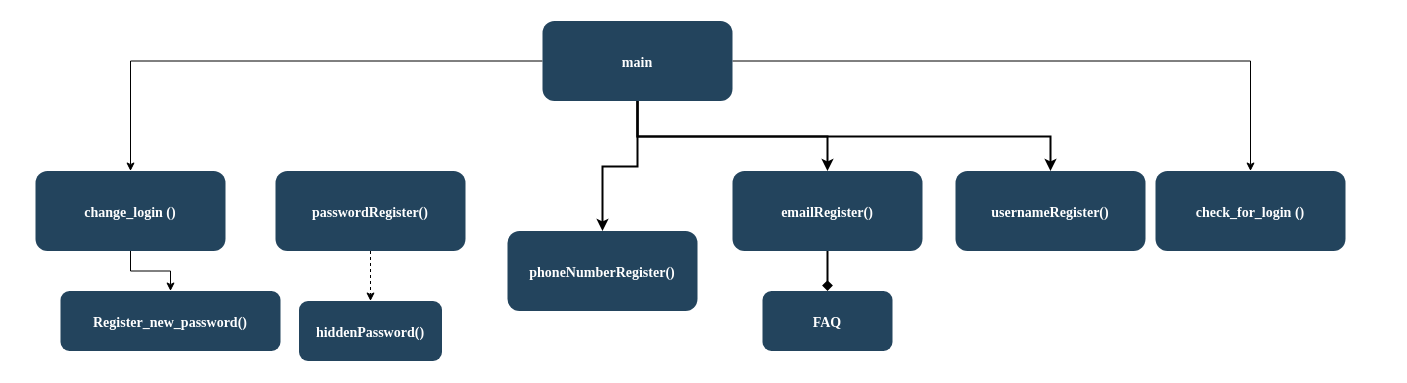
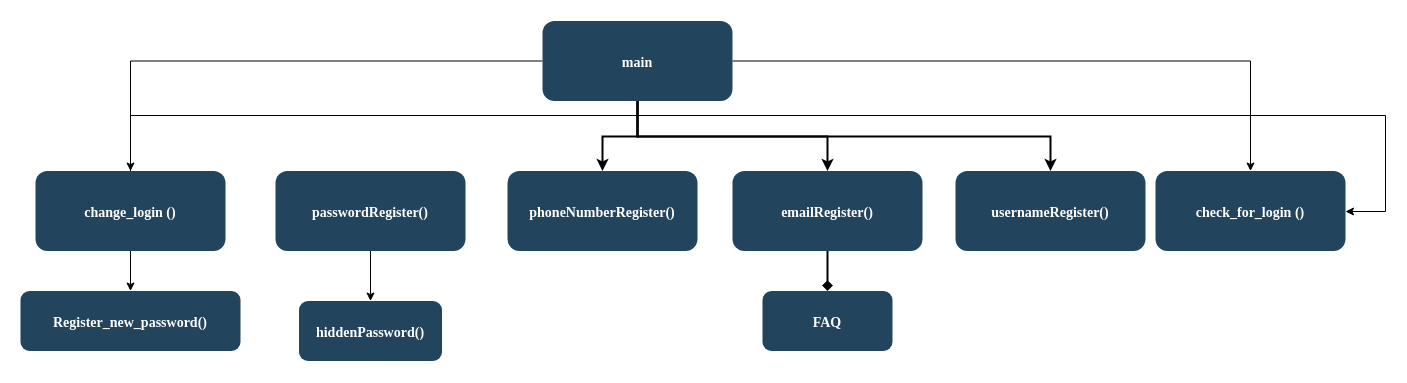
+ <mxCell id="18" style="edgeStyle=orthogonalEdgeStyle;rounded=0;orthogonalLoop=1;jettySize=auto;html=1;fontColor=#FFFFFF;" edge="1" parent="1" source="19" target="16"><mxGeometry relative="1" as="geometry"><Array as="points"><mxPoint x="130" y="115" /><mxPoint x="1385" y="115" /><mxPoint x="1385" y="211" /></Array></mxGeometry></mxCell>
- <mxCell id="8" value="phoneNumberRegister()" style="rounded=1;fillColor=#23445D;gradientColor=none;strokeColor=none;fontColor=#FFFFFF;fontStyle=1;fontFamily=Tahoma;fontSize=14;" parent="1" vertex="1"><mxGeometry x="507" y="230.5" width="190" height="80" as="geometry" /></mxCell>
+ <mxCell id="8" value="phoneNumberRegister()" style="rounded=1;fillColor=#23445D;gradientColor=none;strokeColor=none;fontColor=#FFFFFF;fontStyle=1;fontFamily=Tahoma;fontSize=14;" parent="1" vertex="1"><mxGeometry x="507" y="170.5" width="190" height="80" as="geometry" /></mxCell>
- <mxCell id="9" style="edgeStyle=orthogonalEdgeStyle;rounded=0;orthogonalLoop=1;jettySize=auto;html=1;entryX=0.5;entryY=0;entryDx=0;entryDy=0;fontColor=#FFFFFF;dashed=1;" edge="1" parent="1" source="10" target="11"><mxGeometry relative="1" as="geometry" /></mxCell>
+ <mxCell id="9" style="edgeStyle=orthogonalEdgeStyle;rounded=0;orthogonalLoop=1;jettySize=auto;html=1;entryX=0.5;entryY=0;entryDx=0;entryDy=0;fontColor=#FFFFFF;" edge="1" parent="1" source="10" target="11"><mxGeometry relative="1" as="geometry" /></mxCell>
- <mxCell id="20" value="Register_new_password()" style="rounded=1;fillColor=#23445D;gradientColor=none;strokeColor=none;fontColor=#FFFFFF;fontStyle=1;fontFamily=Tahoma;fontSize=14" vertex="1" parent="1"><mxGeometry x="60" y="290.5" width="220" height="60" as="geometry" /></mxCell>
+ <mxCell id="20" value="Register_new_password()" style="rounded=1;fillColor=#23445D;gradientColor=none;strokeColor=none;fontColor=#FFFFFF;fontStyle=1;fontFamily=Tahoma;fontSize=14" vertex="1" parent="1"><mxGeometry x="20" y="290.5" width="220" height="60" as="geometry" /></mxCell>
